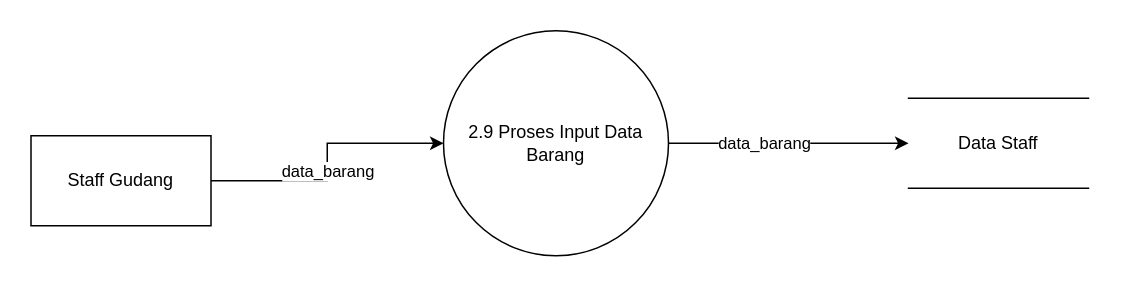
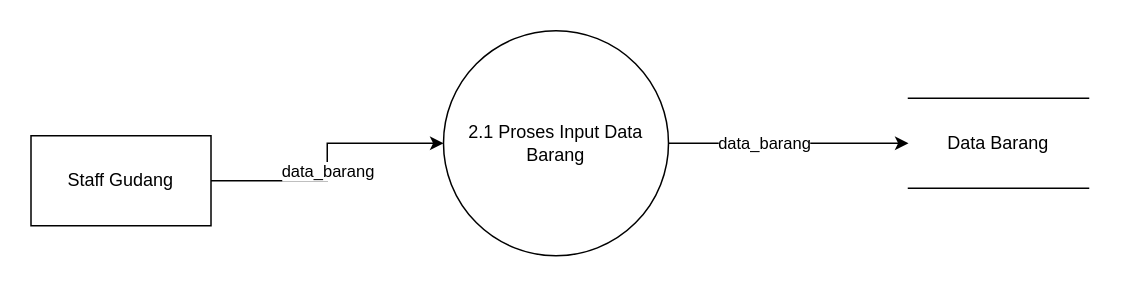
- <mxCell id="4" value="2.9 Proses Input Data Barang" style="ellipse;whiteSpace=wrap;html=1;aspect=fixed;" vertex="1" parent="1"><mxGeometry x="295" y="20" width="150" height="150" as="geometry" /></mxCell>
+ <mxCell id="4" value="2.1 Proses Input Data Barang" style="ellipse;whiteSpace=wrap;html=1;aspect=fixed;" vertex="1" parent="1"><mxGeometry x="295" y="20" width="150" height="150" as="geometry" /></mxCell>
- <mxCell id="5" value="Data Staff" style="shape=partialRectangle;whiteSpace=wrap;html=1;left=0;right=0;fillColor=none;" vertex="1" parent="1"><mxGeometry x="605" y="65" width="120" height="60" as="geometry" /></mxCell>
+ <mxCell id="5" value="Data Barang" style="shape=partialRectangle;whiteSpace=wrap;html=1;left=0;right=0;fillColor=none;" vertex="1" parent="1"><mxGeometry x="605" y="65" width="120" height="60" as="geometry" /></mxCell>
